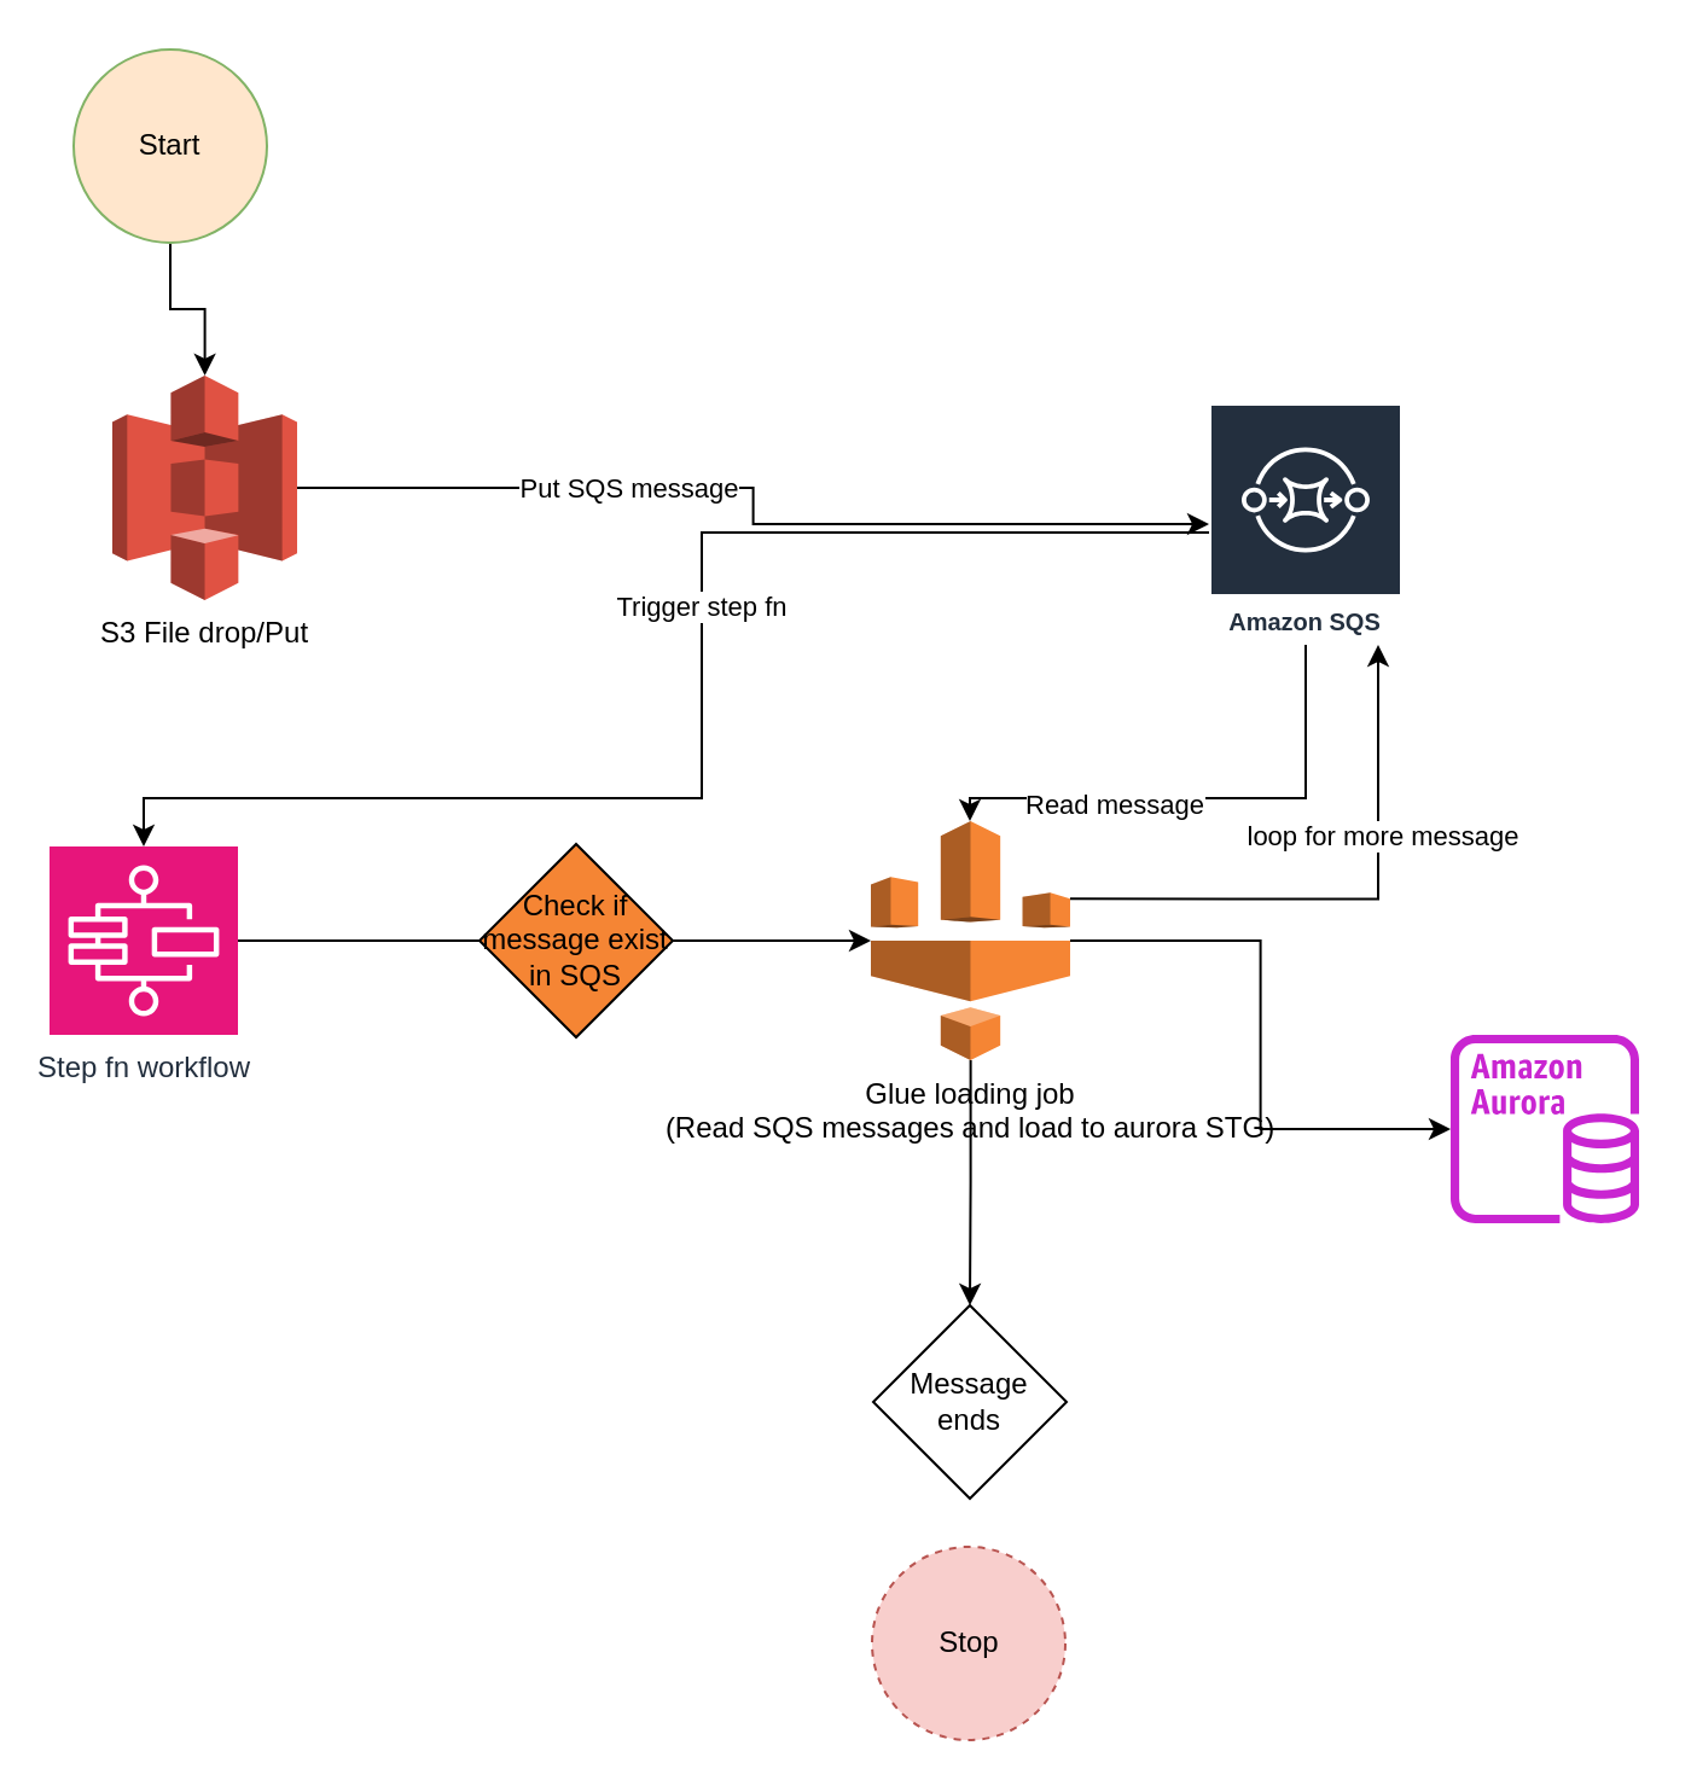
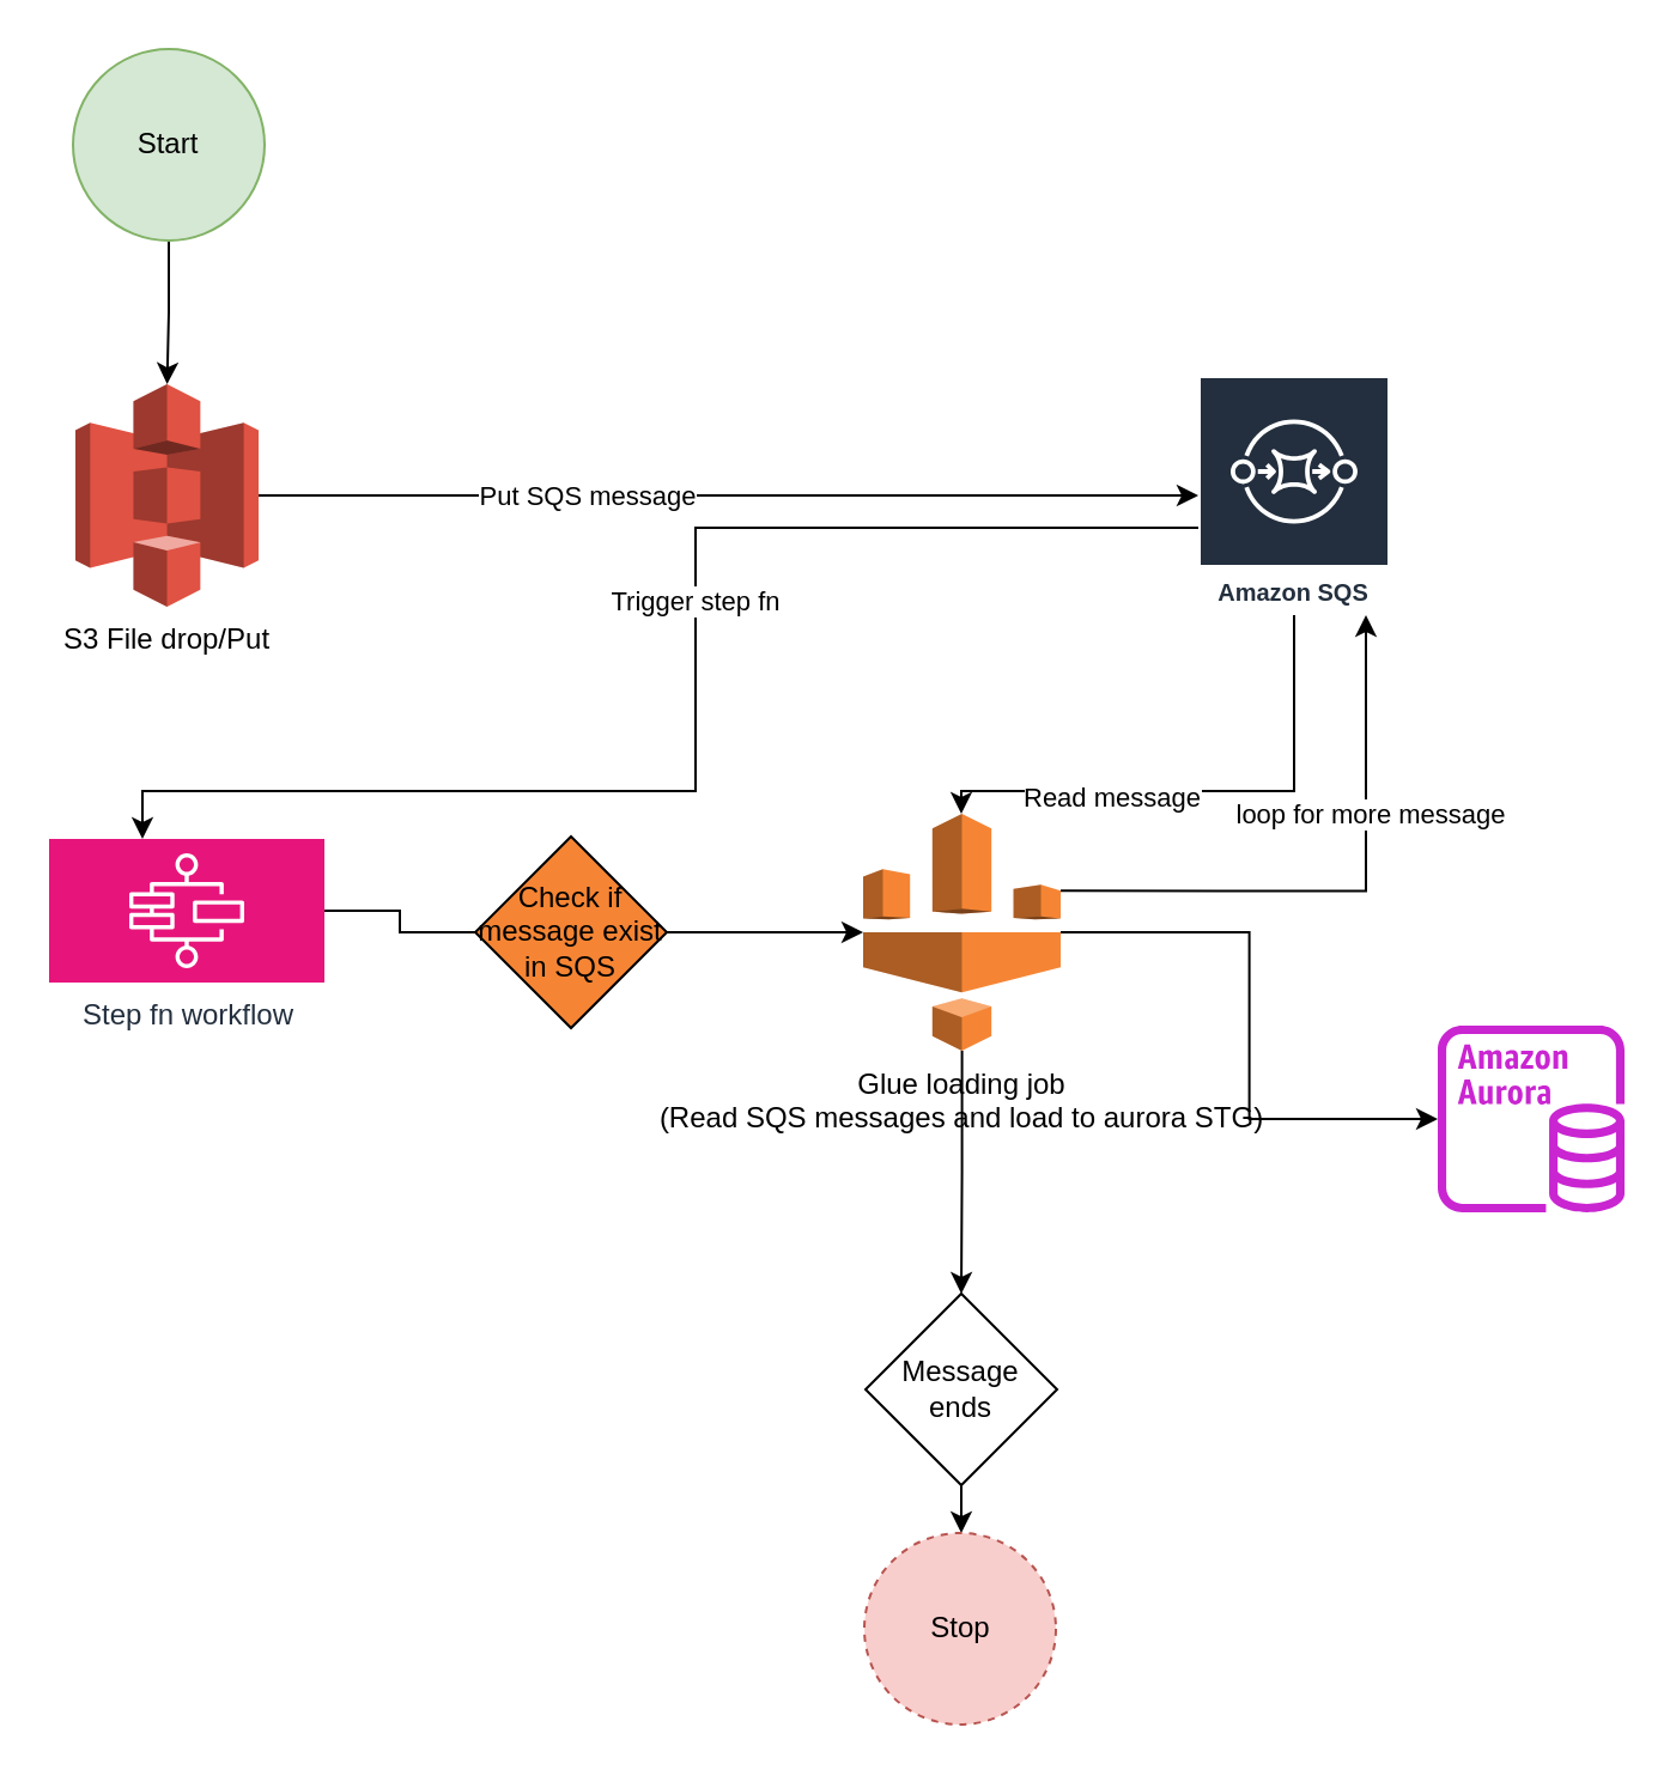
- <mxCell id="24" value="Start" style="ellipse;whiteSpace=wrap;html=1;aspect=fixed;fillColor=#ffe6cc;strokeColor=#82b366;" vertex="1" parent="1"><mxGeometry x="30" y="20" width="80" height="80" as="geometry" /></mxCell>
+ <mxCell id="24" value="Start" style="ellipse;whiteSpace=wrap;html=1;aspect=fixed;fillColor=#d5e8d4;strokeColor=#82b366;" vertex="1" parent="1"><mxGeometry x="30" y="20" width="80" height="80" as="geometry" /></mxCell>
- <mxCell id="2" value="S3 File drop/Put" style="outlineConnect=0;dashed=0;verticalLabelPosition=bottom;verticalAlign=top;align=center;html=1;shape=mxgraph.aws3.s3;fillColor=#E05243;gradientColor=none;" vertex="1" parent="1"><mxGeometry x="46" y="155" width="76.5" height="93" as="geometry" /></mxCell>
+ <mxCell id="2" value="S3 File drop/Put" style="outlineConnect=0;dashed=0;verticalLabelPosition=bottom;verticalAlign=top;align=center;html=1;shape=mxgraph.aws3.s3;fillColor=#E05243;gradientColor=none;" vertex="1" parent="1"><mxGeometry x="31" y="160" width="76.5" height="93" as="geometry" /></mxCell>
- <mxCell id="9" value="Amazon SQS" style="sketch=0;outlineConnect=0;fontColor=#232F3E;gradientColor=none;strokeColor=#ffffff;fillColor=#232F3E;dashed=0;verticalLabelPosition=middle;verticalAlign=bottom;align=center;html=1;whiteSpace=wrap;fontSize=10;fontStyle=1;spacing=3;shape=mxgraph.aws4.productIcon;prIcon=mxgraph.aws4.sqs;" vertex="1" parent="1"><mxGeometry x="500" y="166.5" width="80" height="100" as="geometry" /></mxCell>
+ <mxCell id="9" value="Amazon SQS" style="sketch=0;outlineConnect=0;fontColor=#232F3E;gradientColor=none;strokeColor=#ffffff;fillColor=#232F3E;dashed=0;verticalLabelPosition=middle;verticalAlign=bottom;align=center;html=1;whiteSpace=wrap;fontSize=10;fontStyle=1;spacing=3;shape=mxgraph.aws4.productIcon;prIcon=mxgraph.aws4.sqs;" vertex="1" parent="1"><mxGeometry x="500" y="156.5" width="80" height="100" as="geometry" /></mxCell>
- <mxCell id="11" value="Step fn workflow" style="sketch=0;points=[[0,0,0],[0.25,0,0],[0.5,0,0],[0.75,0,0],[1,0,0],[0,1,0],[0.25,1,0],[0.5,1,0],[0.75,1,0],[1,1,0],[0,0.25,0],[0,0.5,0],[0,0.75,0],[1,0.25,0],[1,0.5,0],[1,0.75,0]];outlineConnect=0;fontColor=#232F3E;fillColor=#E7157B;strokeColor=#ffffff;dashed=0;verticalLabelPosition=bottom;verticalAlign=top;align=center;html=1;fontSize=12;fontStyle=0;aspect=fixed;shape=mxgraph.aws4.resourceIcon;resIcon=mxgraph.aws4.step_functions;" vertex="1" parent="1"><mxGeometry x="20" y="350" width="78" height="78" as="geometry" /></mxCell>
+ <mxCell id="11" value="Step fn workflow" style="sketch=0;points=[[0,0,0],[0.25,0,0],[0.5,0,0],[0.75,0,0],[1,0,0],[0,1,0],[0.25,1,0],[0.5,1,0],[0.75,1,0],[1,1,0],[0,0.25,0],[0,0.5,0],[0,0.75,0],[1,0.25,0],[1,0.5,0],[1,0.75,0]];outlineConnect=0;fontColor=#232F3E;fillColor=#E7157B;strokeColor=#ffffff;dashed=0;verticalLabelPosition=bottom;verticalAlign=top;align=center;html=1;fontSize=12;fontStyle=0;aspect=fixed;shape=mxgraph.aws4.resourceIcon;resIcon=mxgraph.aws4.step_functions;" vertex="1" parent="1"><mxGeometry x="20" y="350" width="115" height="60" as="geometry" /></mxCell>
+ <mxCell id="20" style="edgeStyle=orthogonalEdgeStyle;rounded=0;orthogonalLoop=1;jettySize=auto;html=1;" edge="1" parent="1" source="21" target="22"><mxGeometry relative="1" as="geometry" /></mxCell>
